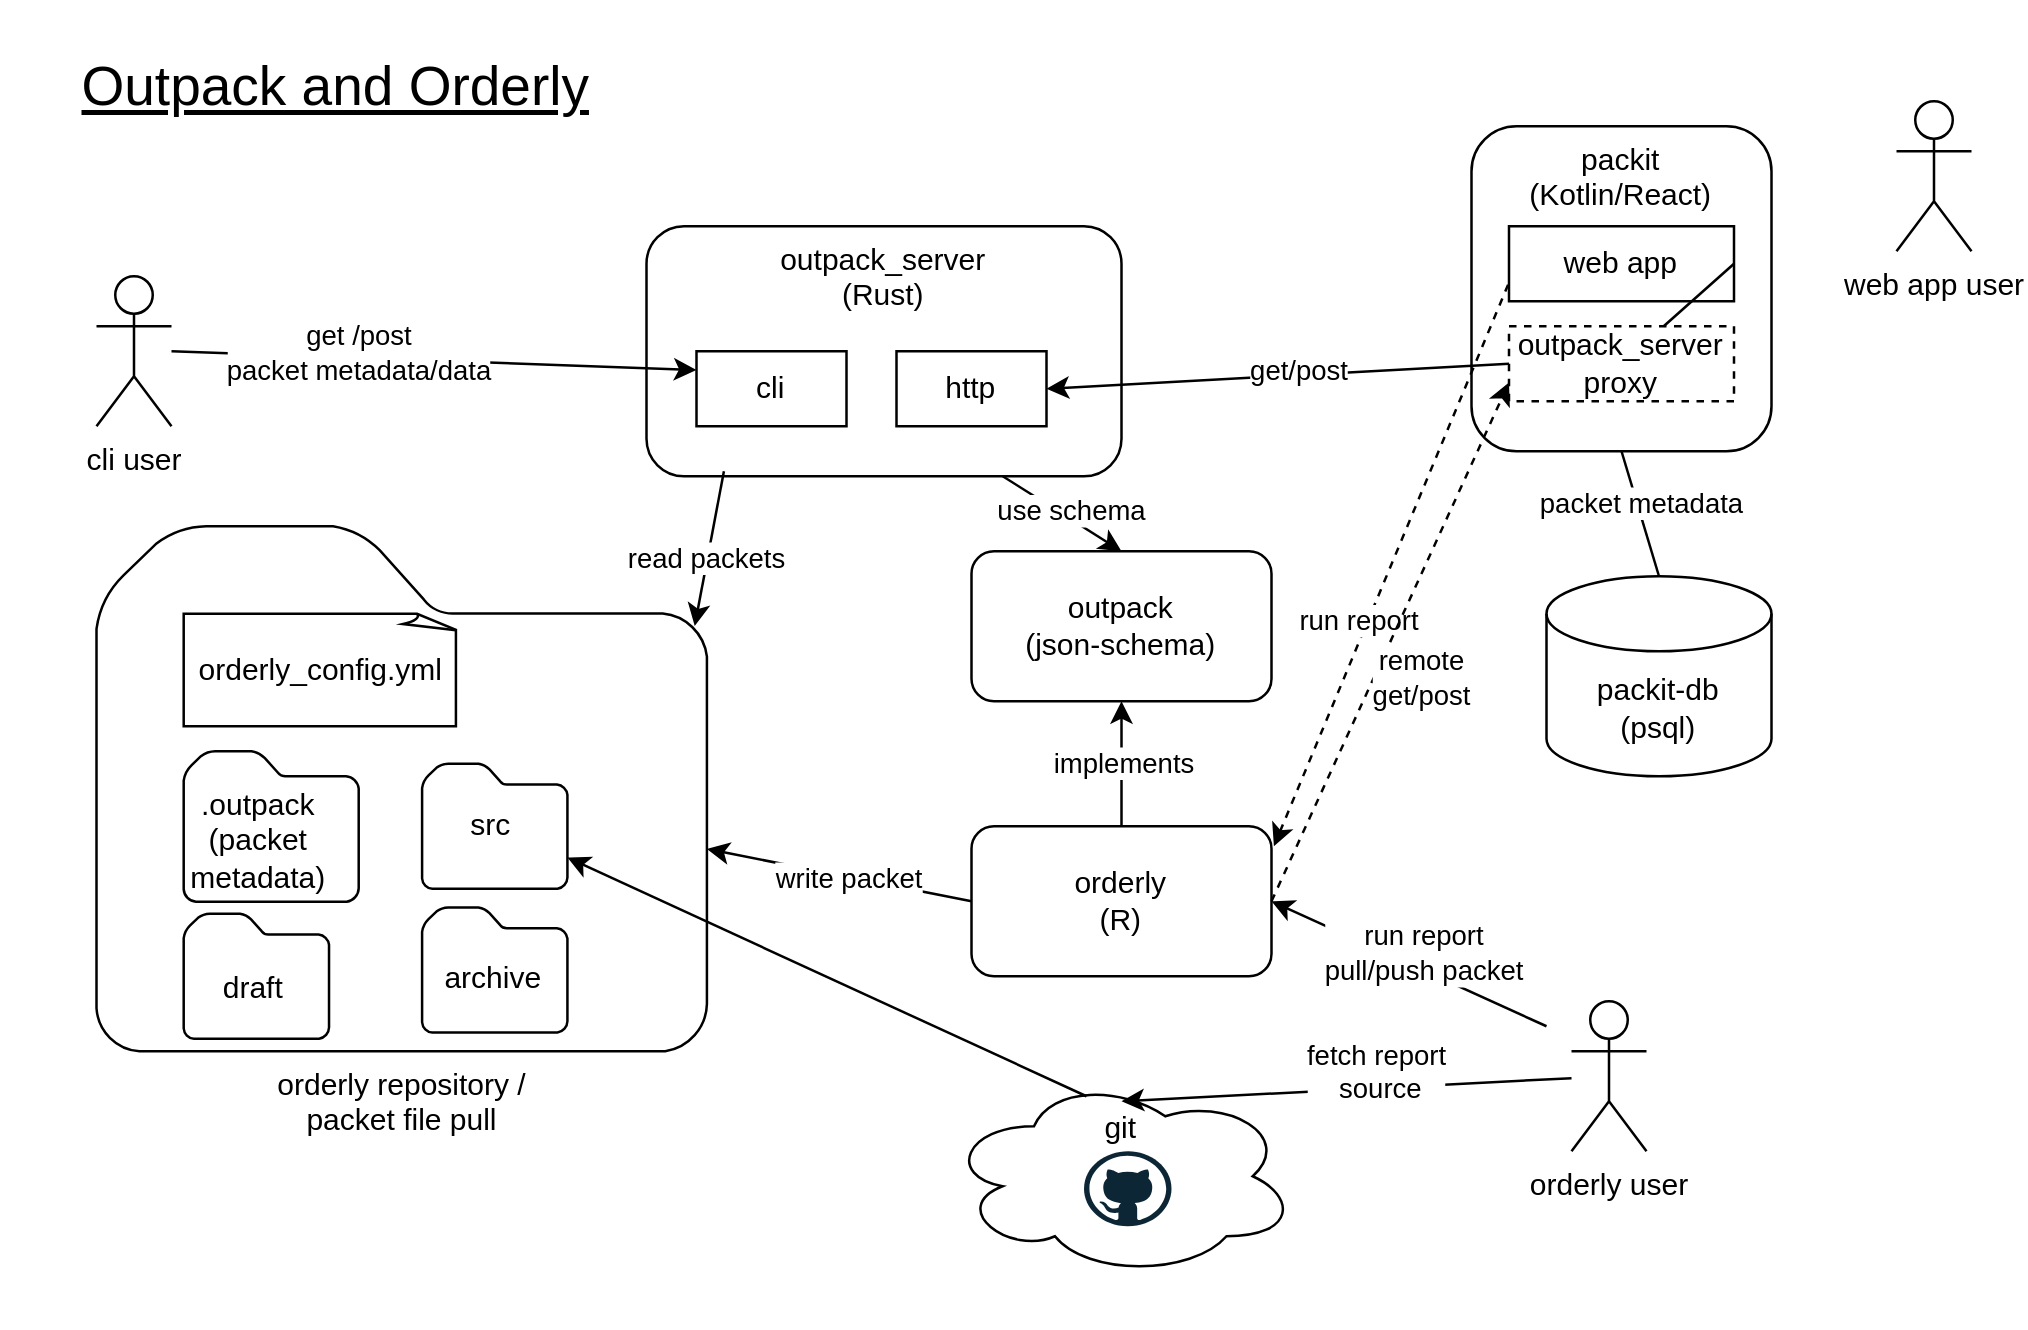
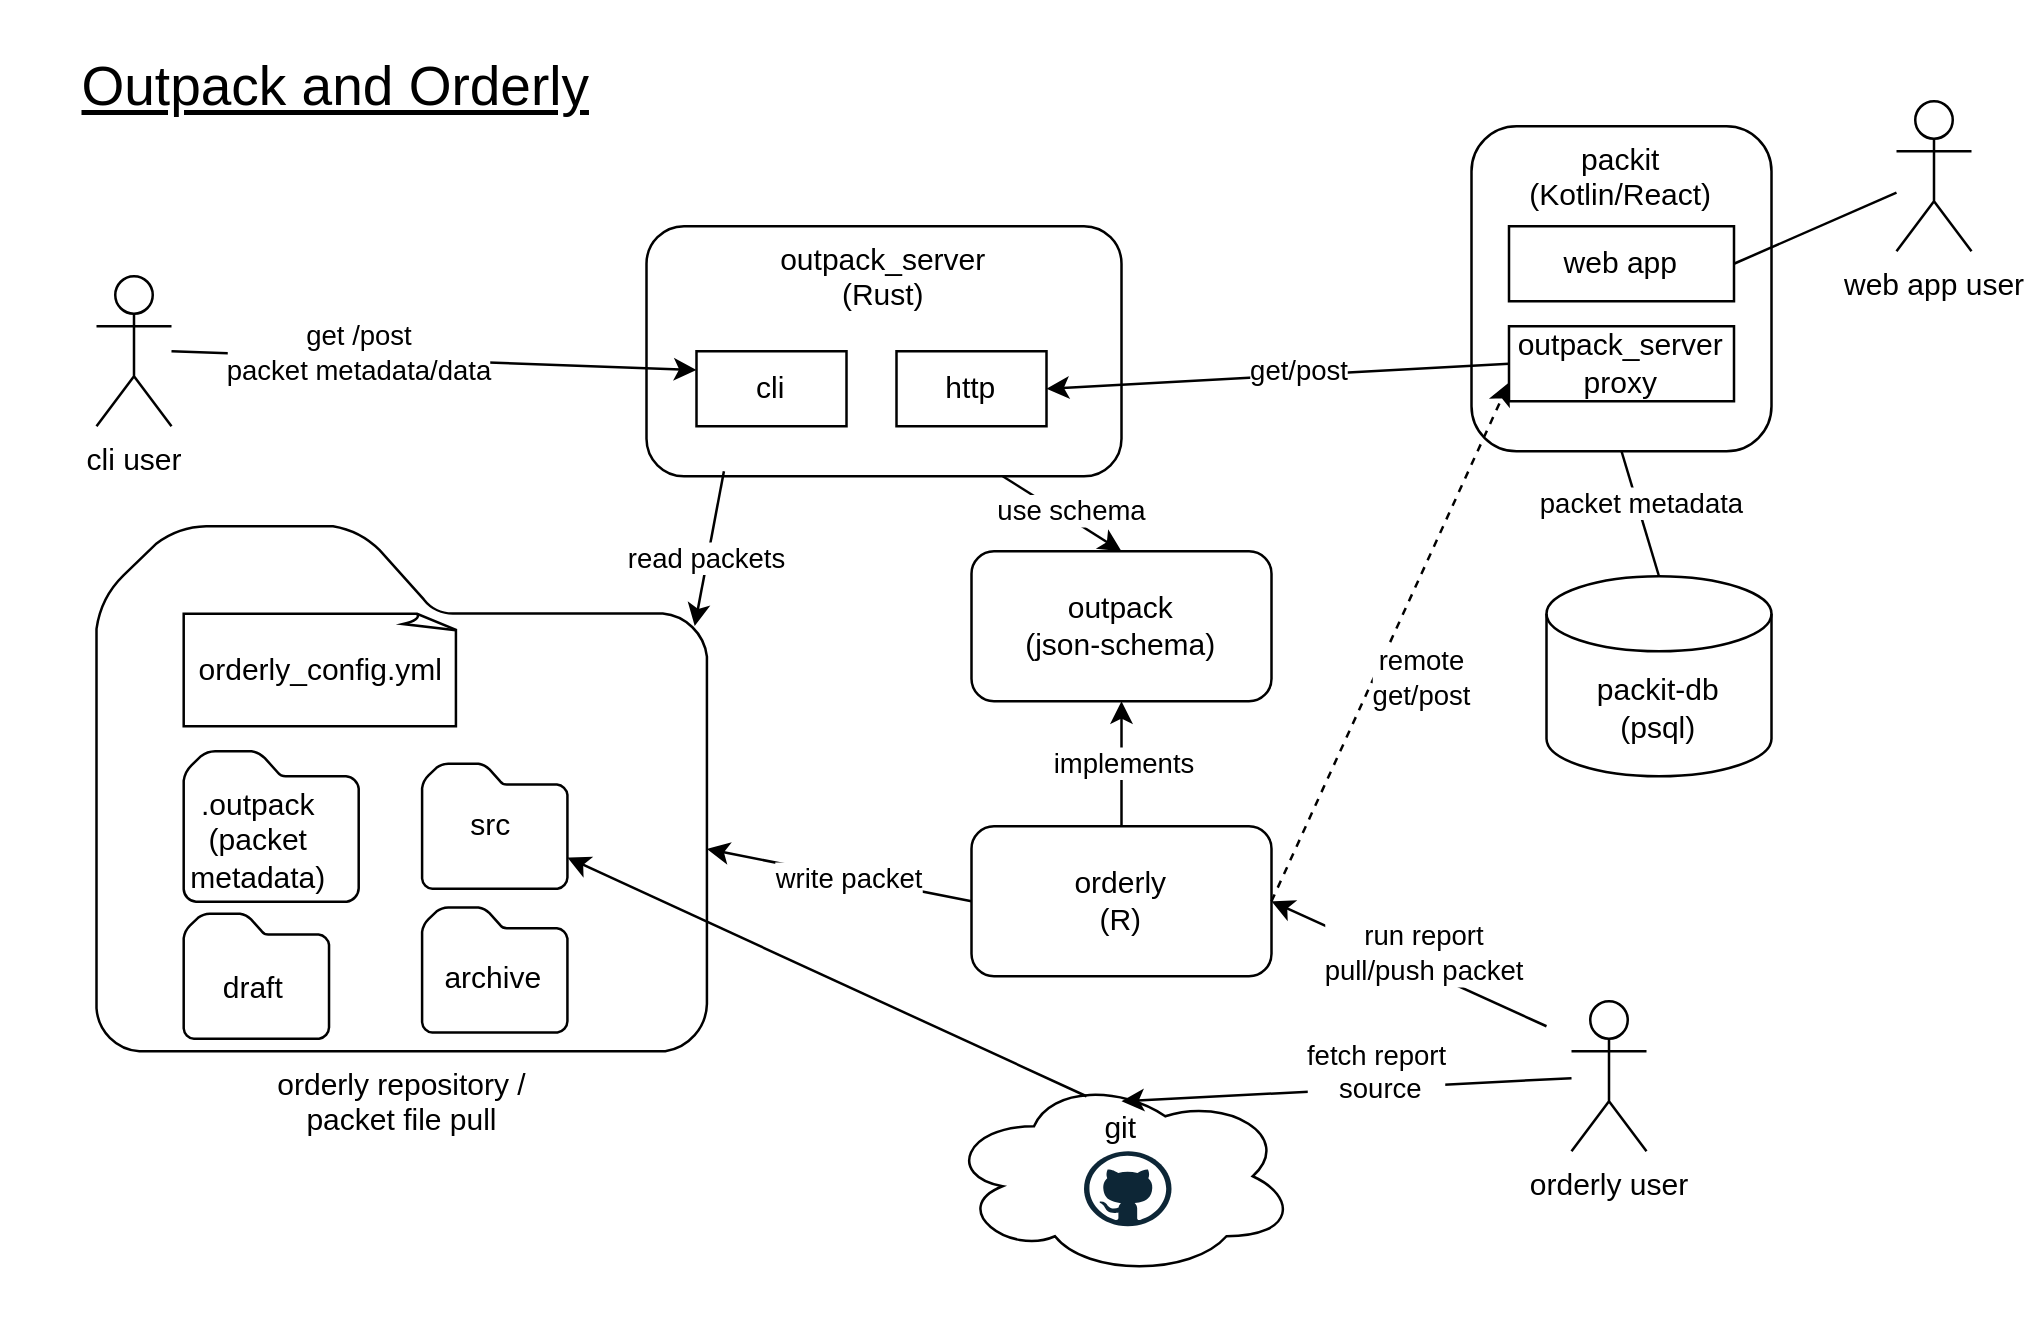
- <mxCell id="19" value="" style="endArrow=none;html=1;rounded=0;exitX=1;exitY=0.5;exitDx=0;exitDy=0;" edge="1" parent="1" source="15" target="16"><mxGeometry width="50" height="50" relative="1" as="geometry"><mxPoint x="408" y="380" as="sourcePoint" /><mxPoint x="458" y="330" as="targetPoint" /></mxGeometry></mxCell>
+ <mxCell id="19" value="" style="endArrow=none;html=1;rounded=0;exitX=1;exitY=0.5;exitDx=0;exitDy=0;" edge="1" parent="1" source="15" target="14"><mxGeometry width="50" height="50" relative="1" as="geometry"><mxPoint x="408" y="380" as="sourcePoint" /><mxPoint x="458" y="330" as="targetPoint" /></mxGeometry></mxCell>
- <mxCell id="16" value="&lt;div&gt;outpack_server&lt;/div&gt;&lt;div&gt;proxy&lt;br&gt;&lt;/div&gt;" style="rounded=0;whiteSpace=wrap;html=1;dashed=1;" vertex="1" parent="1"><mxGeometry x="603" y="130" width="90" height="30" as="geometry" /></mxCell>
+ <mxCell id="16" value="&lt;div&gt;outpack_server&lt;/div&gt;&lt;div&gt;proxy&lt;br&gt;&lt;/div&gt;" style="rounded=0;whiteSpace=wrap;html=1;" vertex="1" parent="1"><mxGeometry x="603" y="130" width="90" height="30" as="geometry" /></mxCell>
- <mxCell id="45" value="" style="endArrow=none;dashed=1;html=1;rounded=0;entryX=0;entryY=0.75;entryDx=0;entryDy=0;exitX=1.008;exitY=0.133;exitDx=0;exitDy=0;exitPerimeter=0;startArrow=classic;startFill=1;" edge="1" parent="1" source="22" target="15"><mxGeometry width="50" height="50" relative="1" as="geometry"><mxPoint x="408" y="300" as="sourcePoint" /><mxPoint x="458" y="250" as="targetPoint" /></mxGeometry></mxCell>
- <mxCell id="46" value="run report" style="edgeLabel;html=1;align=center;verticalAlign=middle;resizable=0;points=[];" connectable="0" vertex="1" parent="45"><mxGeometry x="-0.216" y="4" relative="1" as="geometry"><mxPoint as="offset" /></mxGeometry></mxCell>
